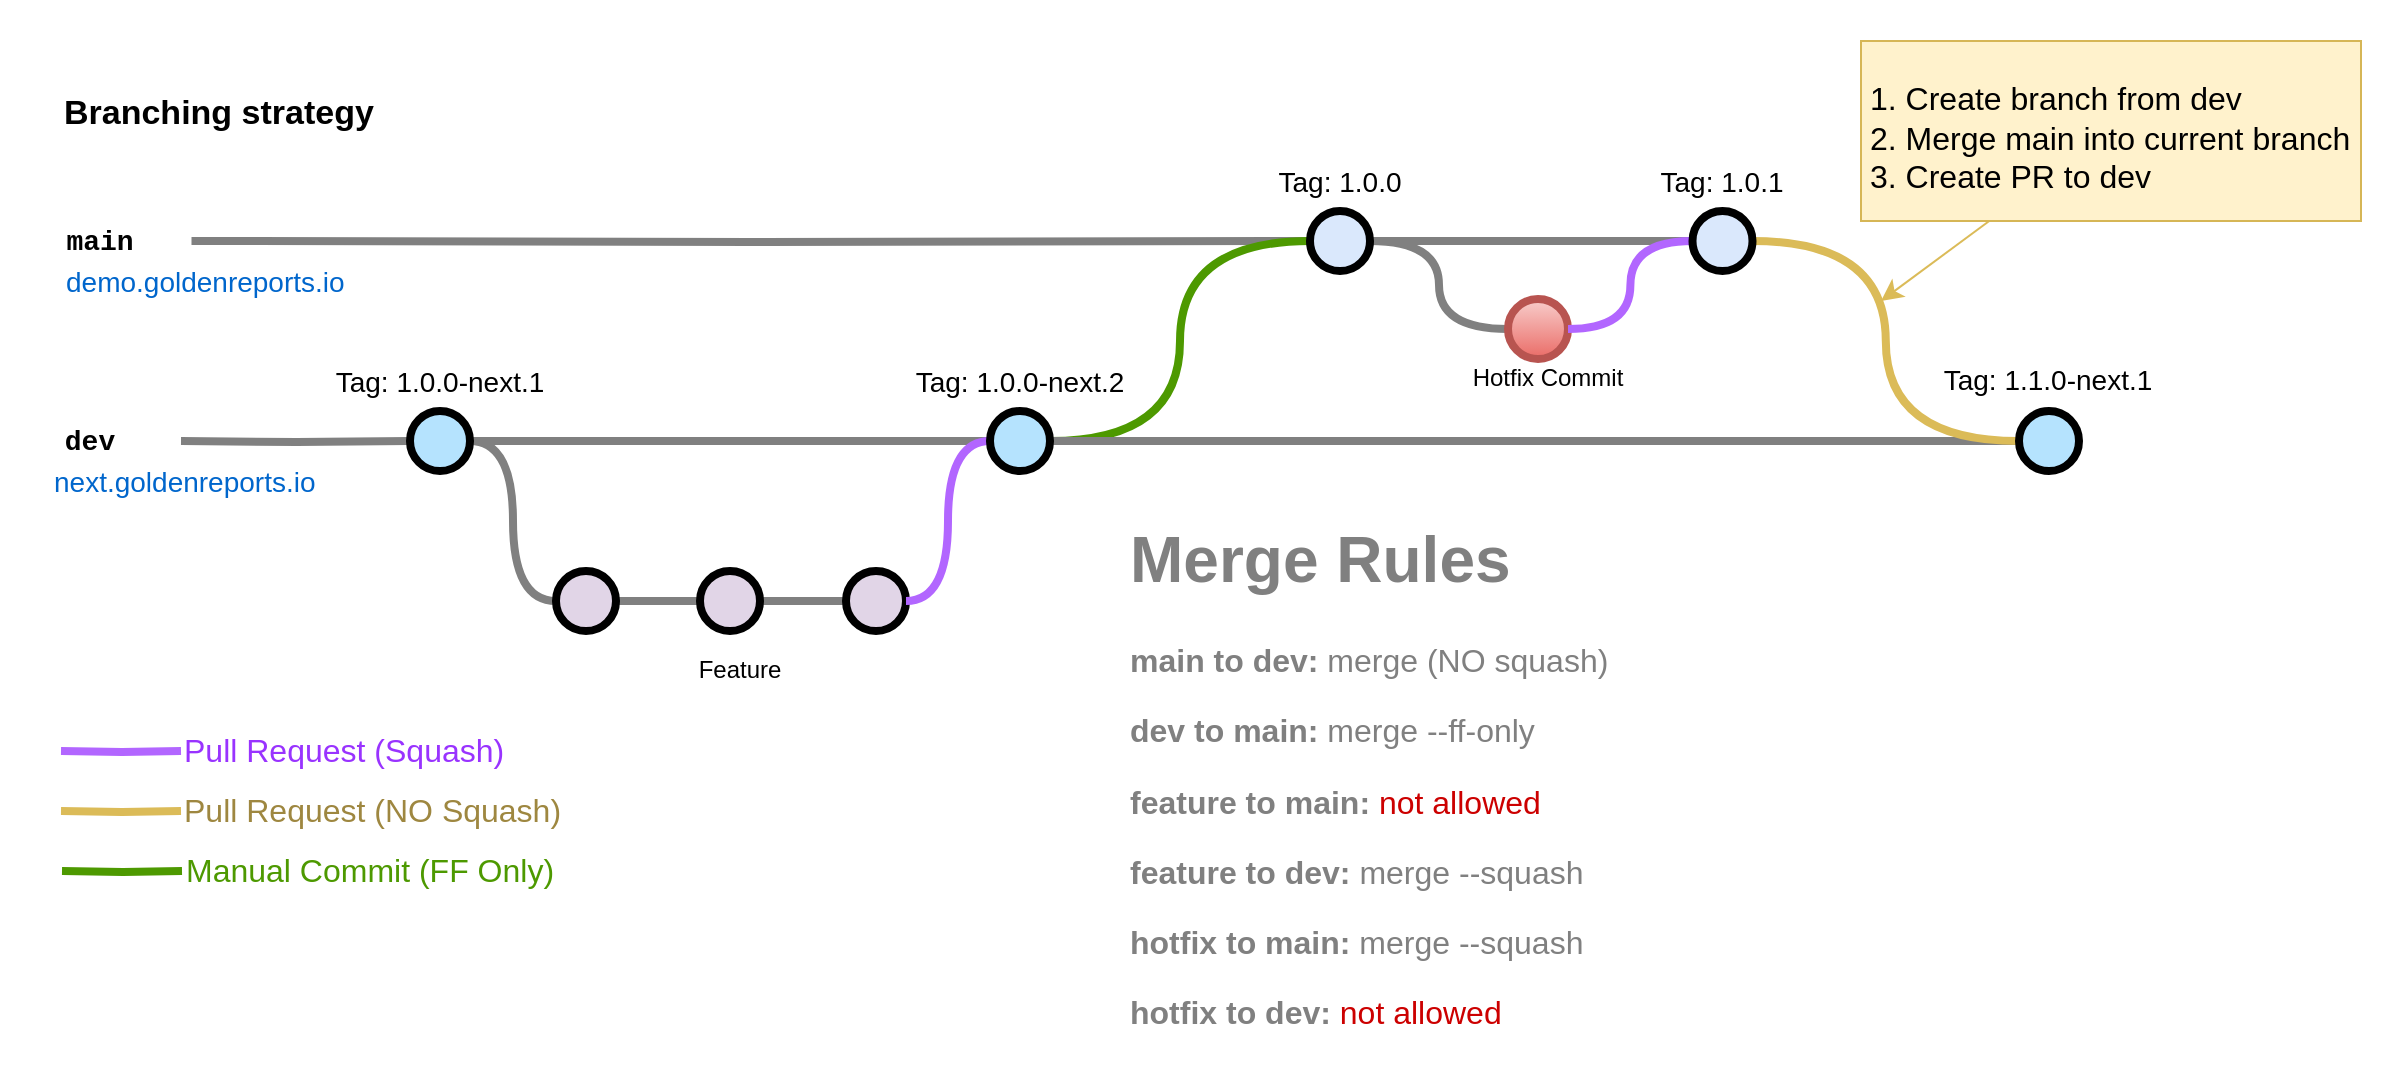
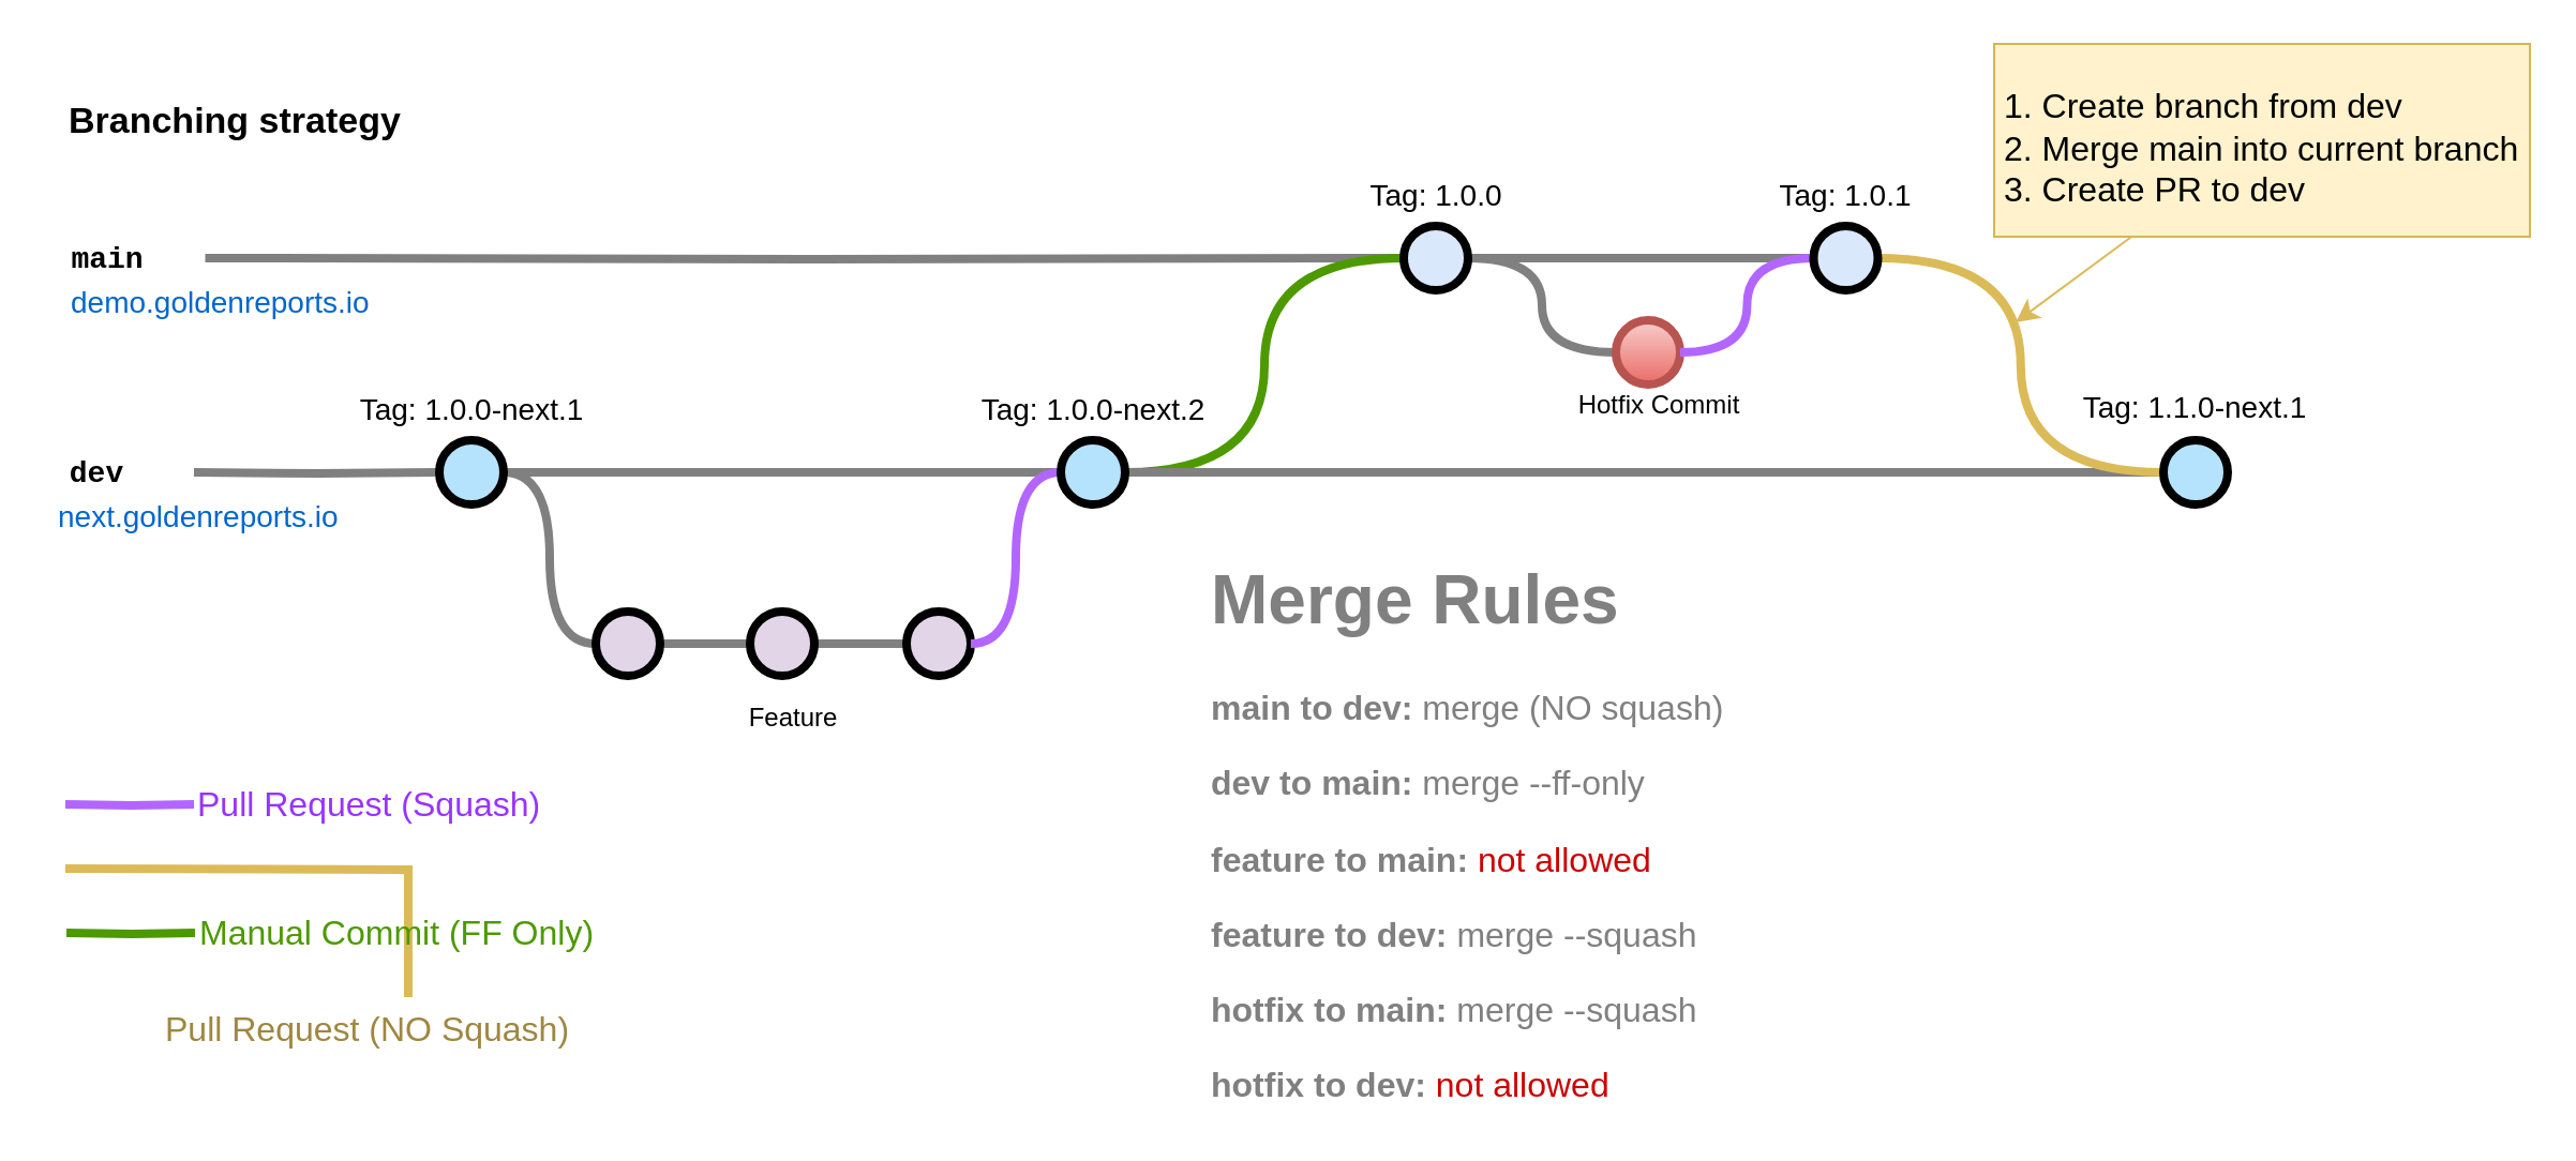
- <mxCell id="25" value="Pull Request (NO Squash)" style="text;html=1;strokeColor=none;fillColor=none;align=left;verticalAlign=middle;whiteSpace=wrap;rounded=0;fontSize=16;fontColor=#9E8740;" vertex="1" parent="1"><mxGeometry x="90" y="390" width="230" height="30" as="geometry" /></mxCell>
+ <mxCell id="25" value="Pull Request (NO Squash)" style="text;html=1;strokeColor=none;fillColor=none;align=left;verticalAlign=middle;whiteSpace=wrap;rounded=0;fontSize=16;fontColor=#9E8740;" vertex="1" parent="1"><mxGeometry x="75" y="465" width="230" height="30" as="geometry" /></mxCell>
